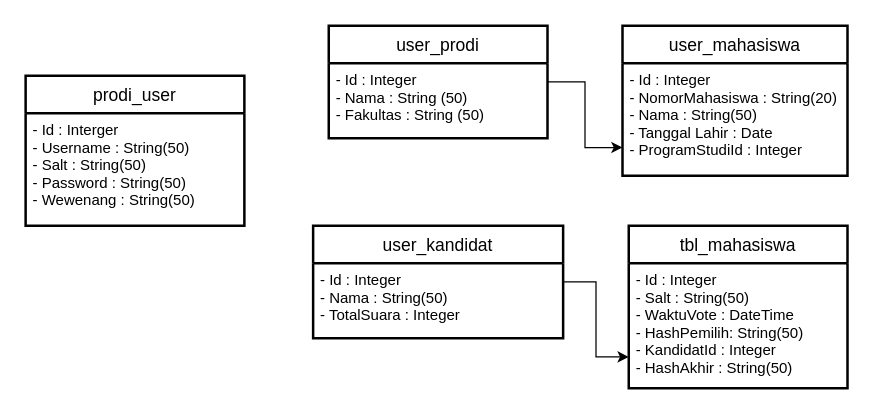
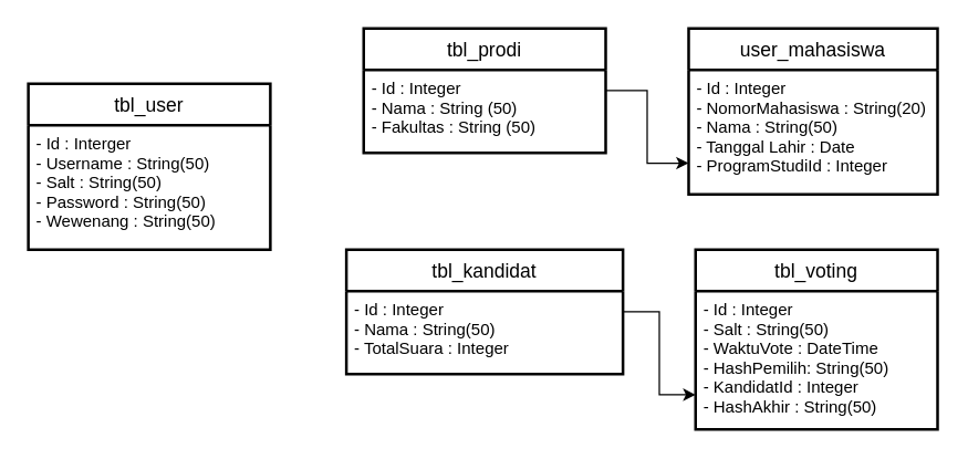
- <mxCell id="8" value="user_prodi" style="swimlane;childLayout=stackLayout;horizontal=1;startSize=30;horizontalStack=0;rounded=1;fontSize=14;fontStyle=0;strokeWidth=2;resizeParent=0;resizeLast=1;shadow=0;dashed=0;align=center;arcSize=0;" vertex="1" parent="1"><mxGeometry x="262.5" y="20" width="175" height="90" as="geometry" /></mxCell>
+ <mxCell id="8" value="tbl_prodi" style="swimlane;childLayout=stackLayout;horizontal=1;startSize=30;horizontalStack=0;rounded=1;fontSize=14;fontStyle=0;strokeWidth=2;resizeParent=0;resizeLast=1;shadow=0;dashed=0;align=center;arcSize=0;" vertex="1" parent="1"><mxGeometry x="262.5" y="20" width="175" height="90" as="geometry" /></mxCell>
- <mxCell id="12" value="prodi_user" style="swimlane;childLayout=stackLayout;horizontal=1;startSize=30;horizontalStack=0;rounded=1;fontSize=14;fontStyle=0;strokeWidth=2;resizeParent=0;resizeLast=1;shadow=0;dashed=0;align=center;arcSize=0;" vertex="1" parent="1"><mxGeometry x="20" y="60" width="175" height="120" as="geometry" /></mxCell>
+ <mxCell id="12" value="tbl_user" style="swimlane;childLayout=stackLayout;horizontal=1;startSize=30;horizontalStack=0;rounded=1;fontSize=14;fontStyle=0;strokeWidth=2;resizeParent=0;resizeLast=1;shadow=0;dashed=0;align=center;arcSize=0;" vertex="1" parent="1"><mxGeometry x="20" y="60" width="175" height="120" as="geometry" /></mxCell>
- <mxCell id="6" value="user_kandidat" style="swimlane;childLayout=stackLayout;horizontal=1;startSize=30;horizontalStack=0;rounded=1;fontSize=14;fontStyle=0;strokeWidth=2;resizeParent=0;resizeLast=1;shadow=0;dashed=0;align=center;arcSize=0;" parent="1" vertex="1"><mxGeometry x="250" y="180" width="200" height="90" as="geometry" /></mxCell>
+ <mxCell id="6" value="tbl_kandidat" style="swimlane;childLayout=stackLayout;horizontal=1;startSize=30;horizontalStack=0;rounded=1;fontSize=14;fontStyle=0;strokeWidth=2;resizeParent=0;resizeLast=1;shadow=0;dashed=0;align=center;arcSize=0;" parent="1" vertex="1"><mxGeometry x="250" y="180" width="200" height="90" as="geometry" /></mxCell>
- <mxCell id="4" value="tbl_mahasiswa" style="swimlane;childLayout=stackLayout;horizontal=1;startSize=30;horizontalStack=0;rounded=1;fontSize=14;fontStyle=0;strokeWidth=2;resizeParent=0;resizeLast=1;shadow=0;dashed=0;align=center;arcSize=0;" parent="1" vertex="1"><mxGeometry x="502.5" y="180" width="175" height="130" as="geometry" /></mxCell>
+ <mxCell id="4" value="tbl_voting" style="swimlane;childLayout=stackLayout;horizontal=1;startSize=30;horizontalStack=0;rounded=1;fontSize=14;fontStyle=0;strokeWidth=2;resizeParent=0;resizeLast=1;shadow=0;dashed=0;align=center;arcSize=0;" parent="1" vertex="1"><mxGeometry x="502.5" y="180" width="175" height="130" as="geometry" /></mxCell>
